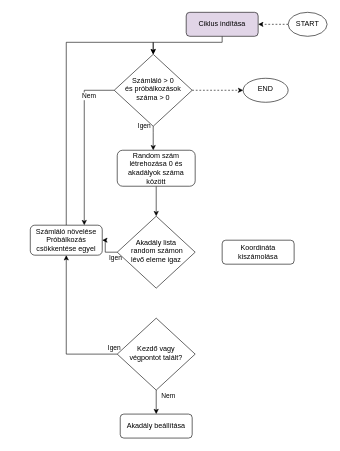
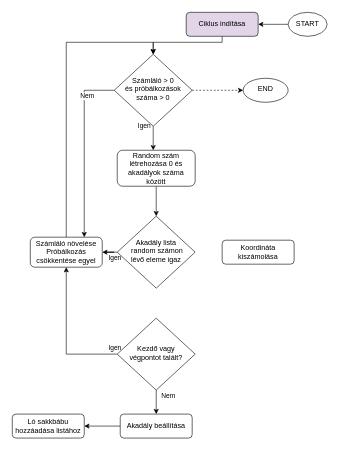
- <mxCell id="19" value="" style="edgeStyle=orthogonalEdgeStyle;rounded=0;orthogonalLoop=1;jettySize=auto;html=1;dashed=1;" edge="1" parent="1" source="20" target="3"><mxGeometry relative="1" as="geometry" /></mxCell>
+ <mxCell id="19" value="" style="edgeStyle=orthogonalEdgeStyle;rounded=0;orthogonalLoop=1;jettySize=auto;html=1;" edge="1" parent="1" source="20" target="3"><mxGeometry relative="1" as="geometry" /></mxCell>
- <mxCell id="13" value="Számláló növelése Próbálkozás csökkentése egyel" style="rounded=1;whiteSpace=wrap;html=1;fontSize=12;glass=0;strokeWidth=1;shadow=0;" vertex="1" parent="1"><mxGeometry x="50" y="375" width="120" height="50" as="geometry" /></mxCell>
+ <mxCell id="13" value="Számláló növelése Próbálkozás csökkentése egyel" style="rounded=1;whiteSpace=wrap;html=1;fontSize=12;glass=0;strokeWidth=1;shadow=0;" vertex="1" parent="1"><mxGeometry x="50" y="395" width="120" height="50" as="geometry" /></mxCell>
+ <mxCell id="22" value="Ló sakkbábu hozzáadása listához" style="rounded=1;whiteSpace=wrap;html=1;fontSize=12;glass=0;strokeWidth=1;shadow=0;" vertex="1" parent="1"><mxGeometry x="20" y="690" width="120" height="40" as="geometry" /></mxCell>
+ <mxCell id="17" value="" style="edgeStyle=orthogonalEdgeStyle;rounded=0;orthogonalLoop=1;jettySize=auto;html=1;" edge="1" parent="1" source="18" target="22"><mxGeometry relative="1" as="geometry" /></mxCell>
